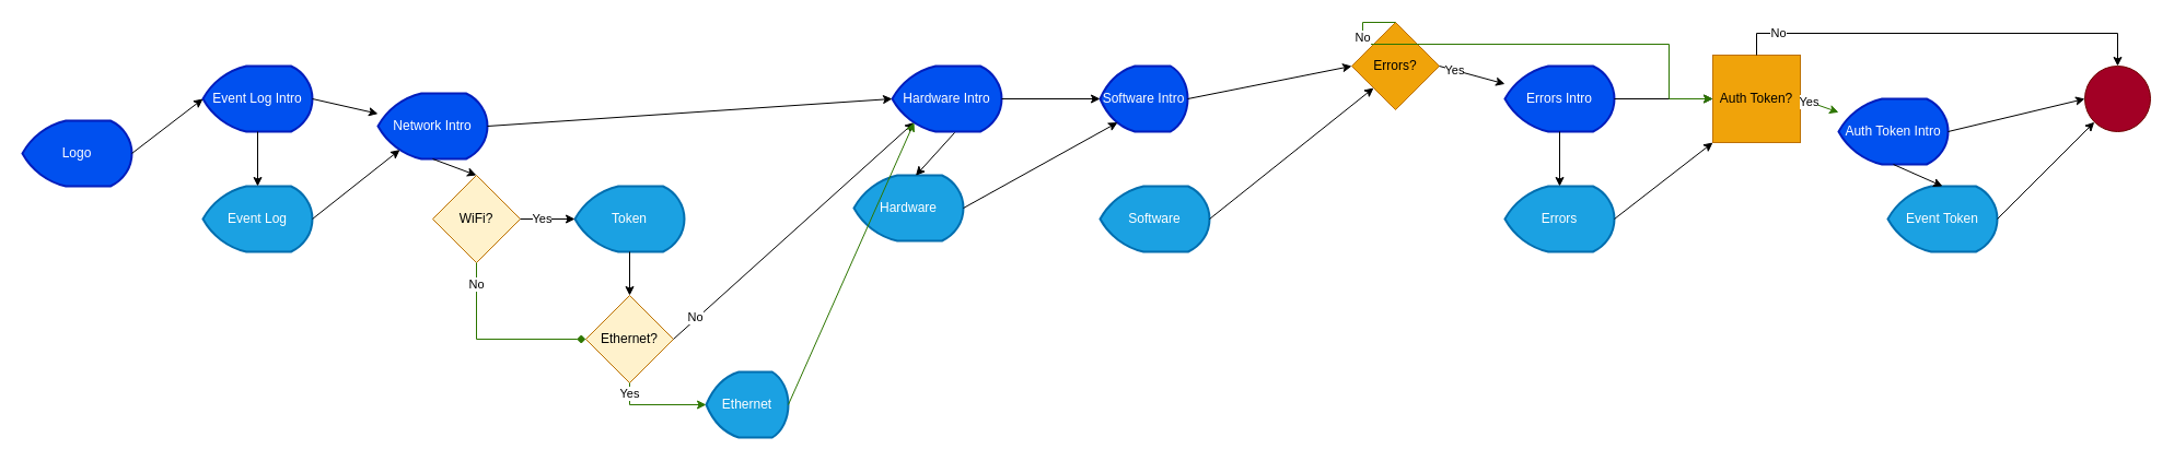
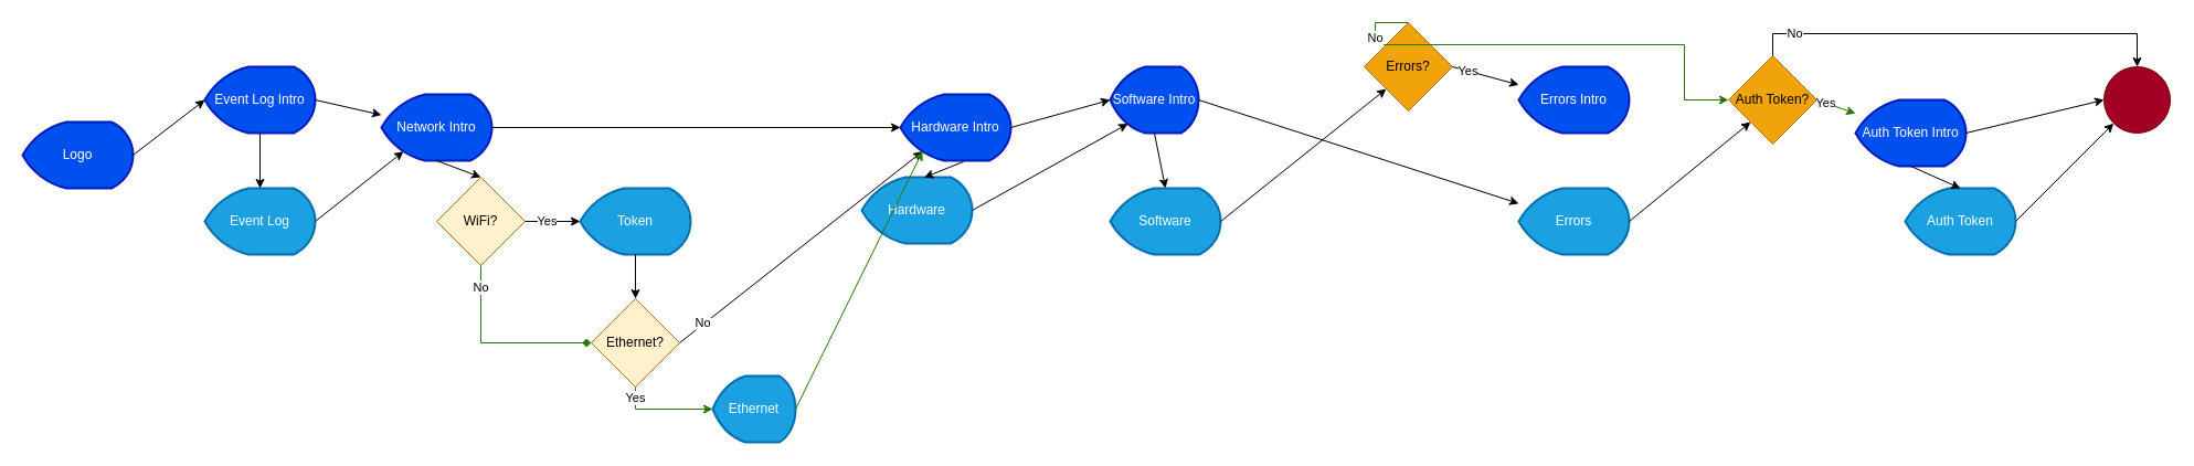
- <mxCell id="26" value="" style="endArrow=classic;html=1;rounded=0;exitX=1;exitY=0.5;exitDx=0;exitDy=0;exitPerimeter=0;entryX=0;entryY=0.5;entryDx=0;entryDy=0;" parent="1" source="21" target="25" edge="1"><mxGeometry width="50" height="50" relative="1" as="geometry"><mxPoint x="1165" y="150" as="sourcePoint" /><mxPoint x="1255" y="150" as="targetPoint" /></mxGeometry></mxCell>
+ <mxCell id="26" value="" style="endArrow=classic;html=1;rounded=0;exitX=1;exitY=0.5;exitDx=0;exitDy=0;exitPerimeter=0;" parent="1" source="21" target="31" edge="1"><mxGeometry width="50" height="50" relative="1" as="geometry"><mxPoint x="1165" y="150" as="sourcePoint" /><mxPoint x="1255" y="150" as="targetPoint" /></mxGeometry></mxCell>
- <mxCell id="16" value="Hardware Intro" style="strokeWidth=2;html=1;shape=mxgraph.flowchart.display;whiteSpace=wrap;fillColor=#0050ef;fontColor=#ffffff;strokeColor=#001DBC;" parent="1" vertex="1"><mxGeometry x="815" y="60" width="100" height="60" as="geometry" /></mxCell>
+ <mxCell id="16" value="Hardware Intro" style="strokeWidth=2;html=1;shape=mxgraph.flowchart.display;whiteSpace=wrap;fillColor=#0050ef;fontColor=#ffffff;strokeColor=#001DBC;" parent="1" vertex="1"><mxGeometry x="815" y="85" width="100" height="60" as="geometry" /></mxCell>
- <mxCell id="33" value="" style="endArrow=classic;html=1;rounded=0;exitX=1;exitY=0.5;exitDx=0;exitDy=0;exitPerimeter=0;entryX=0;entryY=0.5;entryDx=0;entryDy=0;" parent="1" source="30" target="29" edge="1"><mxGeometry width="50" height="50" relative="1" as="geometry"><mxPoint x="1455" y="160" as="sourcePoint" /><mxPoint x="1555" y="160" as="targetPoint" /></mxGeometry></mxCell>
- <mxCell id="29" value="Auth Token?" style="whiteSpace=wrap;html=1;fillColor=#f0a30a;fontColor=#000000;strokeColor=#BD7000;rounded=0;" parent="1" vertex="1"><mxGeometry x="1565" y="50" width="80" height="80" as="geometry" /></mxCell>
+ <mxCell id="29" value="Auth Token?" style="rhombus;whiteSpace=wrap;html=1;fillColor=#f0a30a;fontColor=#000000;strokeColor=#BD7000;" parent="1" vertex="1"><mxGeometry x="1565" y="50" width="80" height="80" as="geometry" /></mxCell>
+ <mxCell id="24" value="" style="endArrow=classic;html=1;rounded=0;exitX=0.5;exitY=1;exitDx=0;exitDy=0;exitPerimeter=0;entryX=0.5;entryY=0;entryDx=0;entryDy=0;entryPerimeter=0;" parent="1" source="21" target="22" edge="1"><mxGeometry width="50" height="50" relative="1" as="geometry"><mxPoint x="1125" y="130" as="sourcePoint" /><mxPoint x="1125" y="170" as="targetPoint" /></mxGeometry></mxCell>
- <mxCell id="32" value="" style="endArrow=classic;html=1;rounded=0;exitX=0.5;exitY=1;exitDx=0;exitDy=0;exitPerimeter=0;entryX=0.5;entryY=0;entryDx=0;entryDy=0;entryPerimeter=0;" parent="1" source="30" target="31" edge="1"><mxGeometry width="50" height="50" relative="1" as="geometry"><mxPoint x="1535" y="130" as="sourcePoint" /><mxPoint x="1535" y="170" as="targetPoint" /></mxGeometry></mxCell>
- <mxCell id="36" value="Event Token" style="strokeWidth=2;html=1;shape=mxgraph.flowchart.display;whiteSpace=wrap;fillColor=#1ba1e2;fontColor=#ffffff;strokeColor=#006EAF;" parent="1" vertex="1"><mxGeometry x="1725" y="170" width="100" height="60" as="geometry" /></mxCell>
+ <mxCell id="36" value="Auth Token" style="strokeWidth=2;html=1;shape=mxgraph.flowchart.display;whiteSpace=wrap;fillColor=#1ba1e2;fontColor=#ffffff;strokeColor=#006EAF;" parent="1" vertex="1"><mxGeometry x="1725" y="170" width="100" height="60" as="geometry" /></mxCell>
